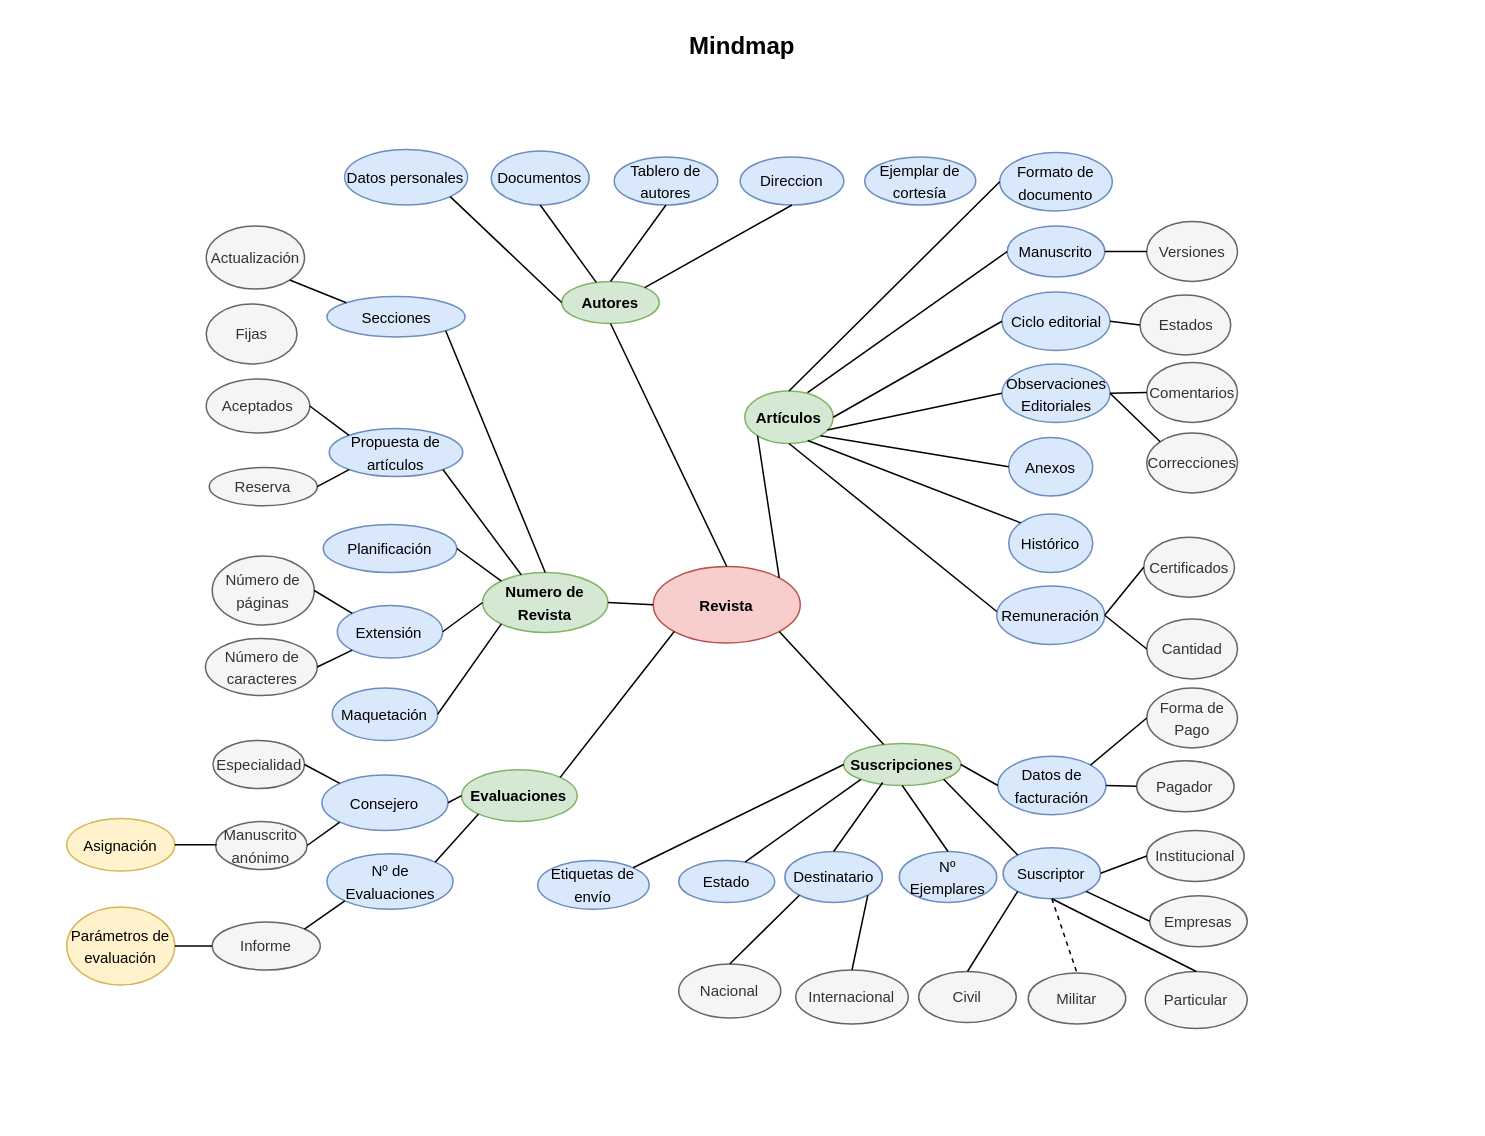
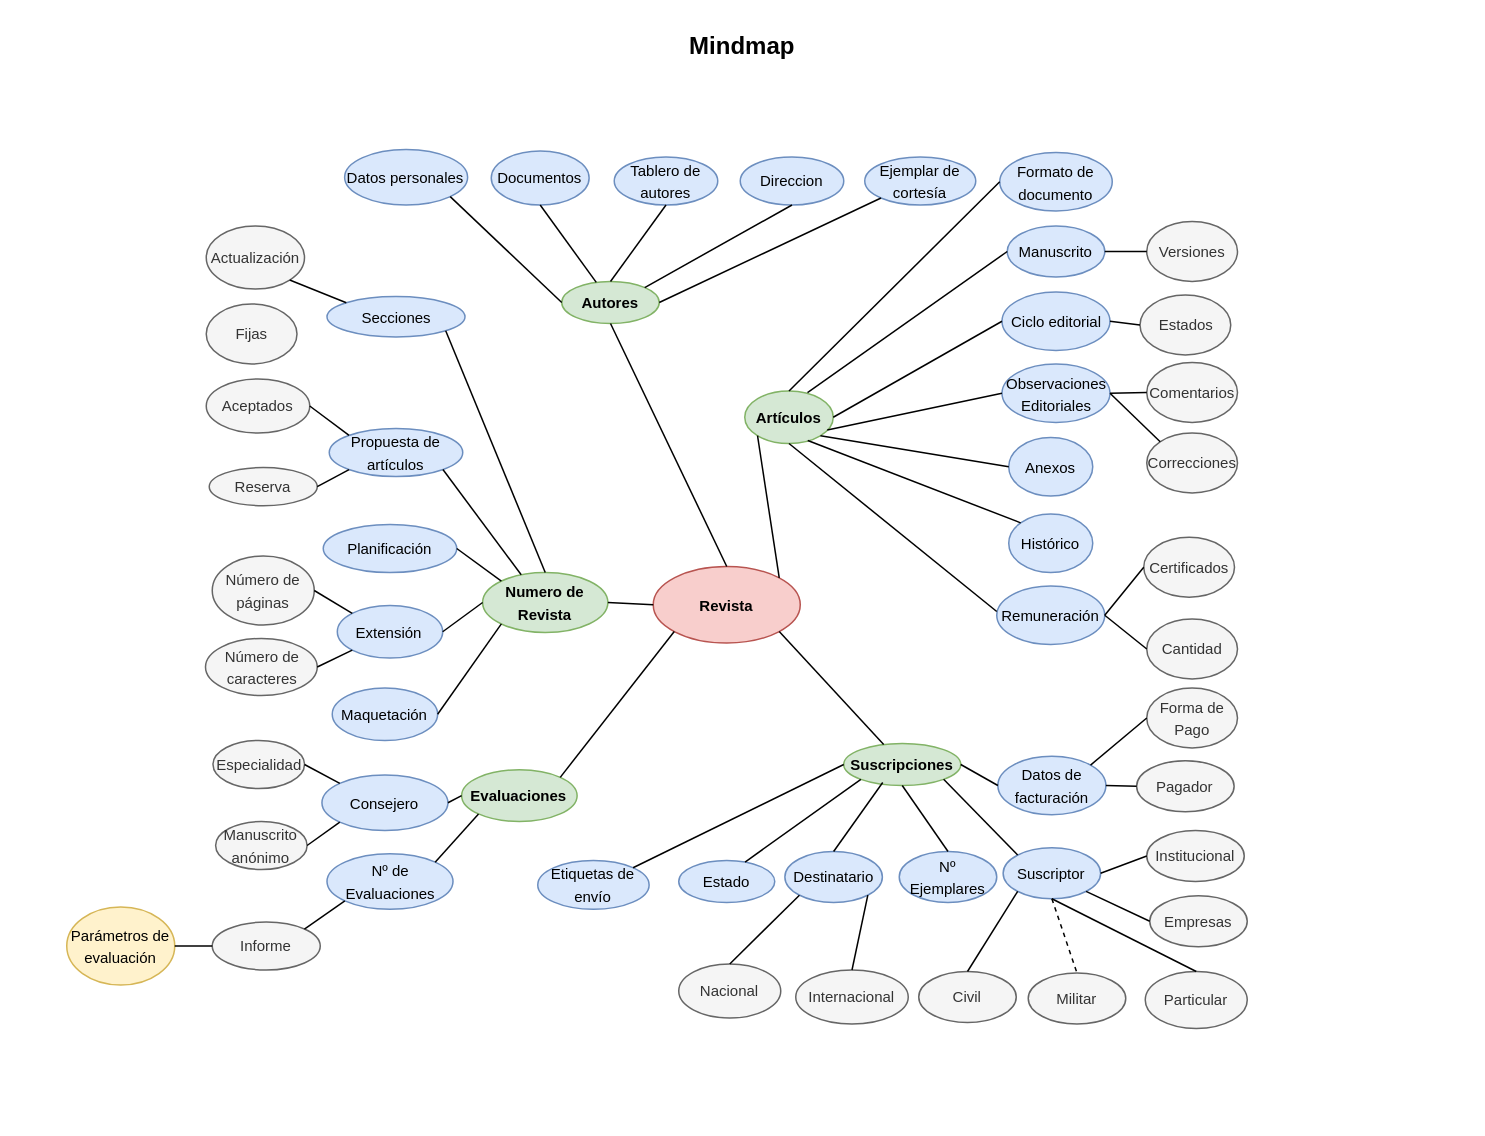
+ <mxCell id="108" value="" style="endArrow=none;html=1;rounded=0;entryX=0;entryY=1;entryDx=0;entryDy=0;exitX=1;exitY=0.5;exitDx=0;exitDy=0;movable=1;resizable=1;rotatable=1;deletable=1;editable=1;locked=0;connectable=1;" parent="1" source="91" target="13" edge="1"><mxGeometry width="50" height="50" relative="1" as="geometry"><mxPoint x="499.25" y="468.5" as="sourcePoint" /><mxPoint x="519.25" y="411.5" as="targetPoint" /></mxGeometry></mxCell>
- <mxCell id="55" value="" style="endArrow=none;html=1;rounded=0;entryX=1;entryY=0.5;entryDx=0;entryDy=0;exitX=0.012;exitY=0.484;exitDx=0;exitDy=0;exitPerimeter=0;" edge="1" parent="2" source="53" target="41"><mxGeometry width="50" height="50" relative="1" as="geometry"><mxPoint x="122" y="551" as="sourcePoint" /><mxPoint x="625" y="751" as="targetPoint" /></mxGeometry></mxCell>
- <mxCell id="41" value="&lt;span style=&quot;font-size: 10px;&quot;&gt;Asignación&lt;/span&gt;" style="ellipse;whiteSpace=wrap;html=1;fillColor=#fff2cc;strokeColor=#d6b656;" vertex="1" parent="2"><mxGeometry x="24" y="525" width="72" height="35" as="geometry" /></mxCell>
